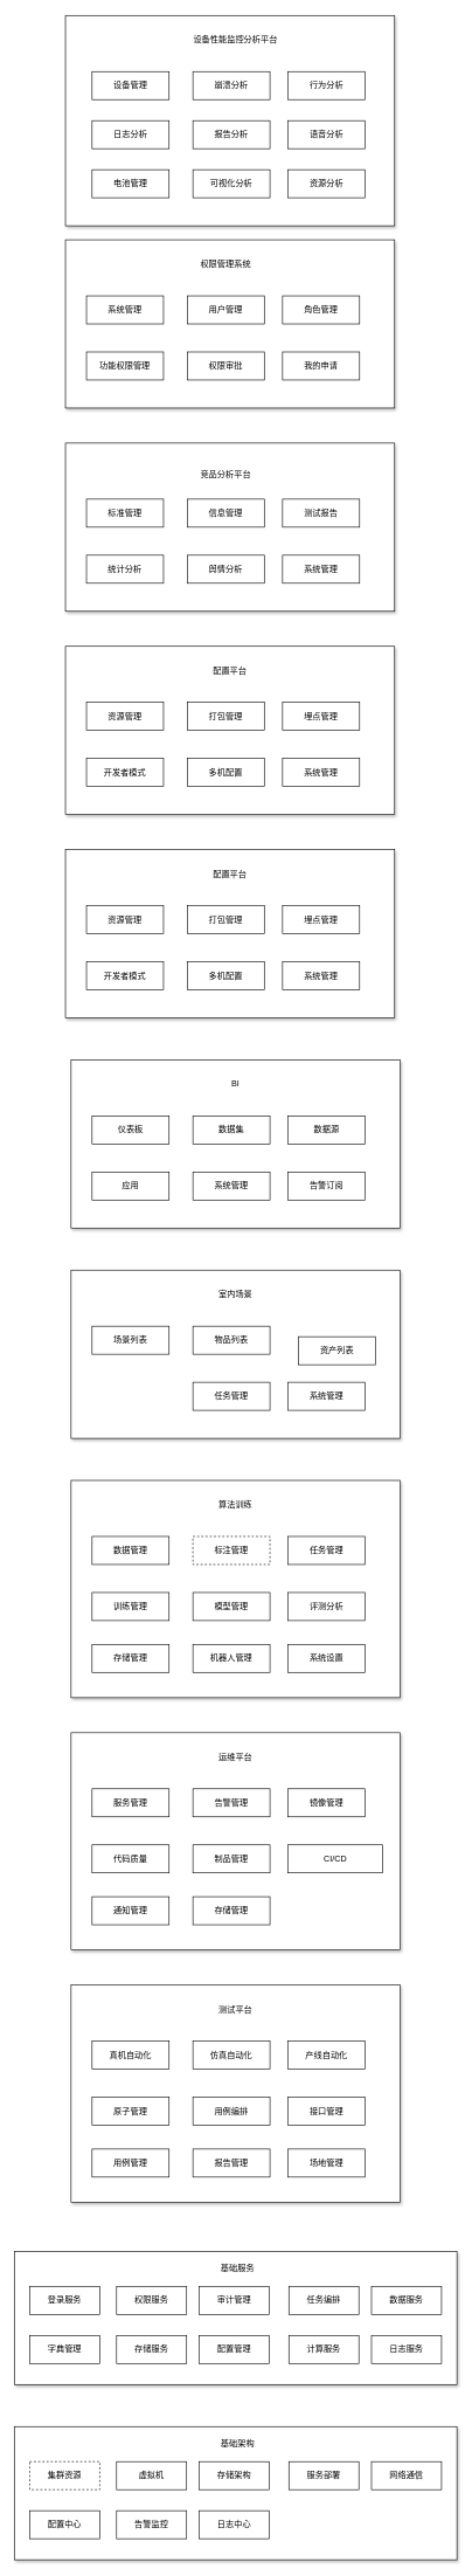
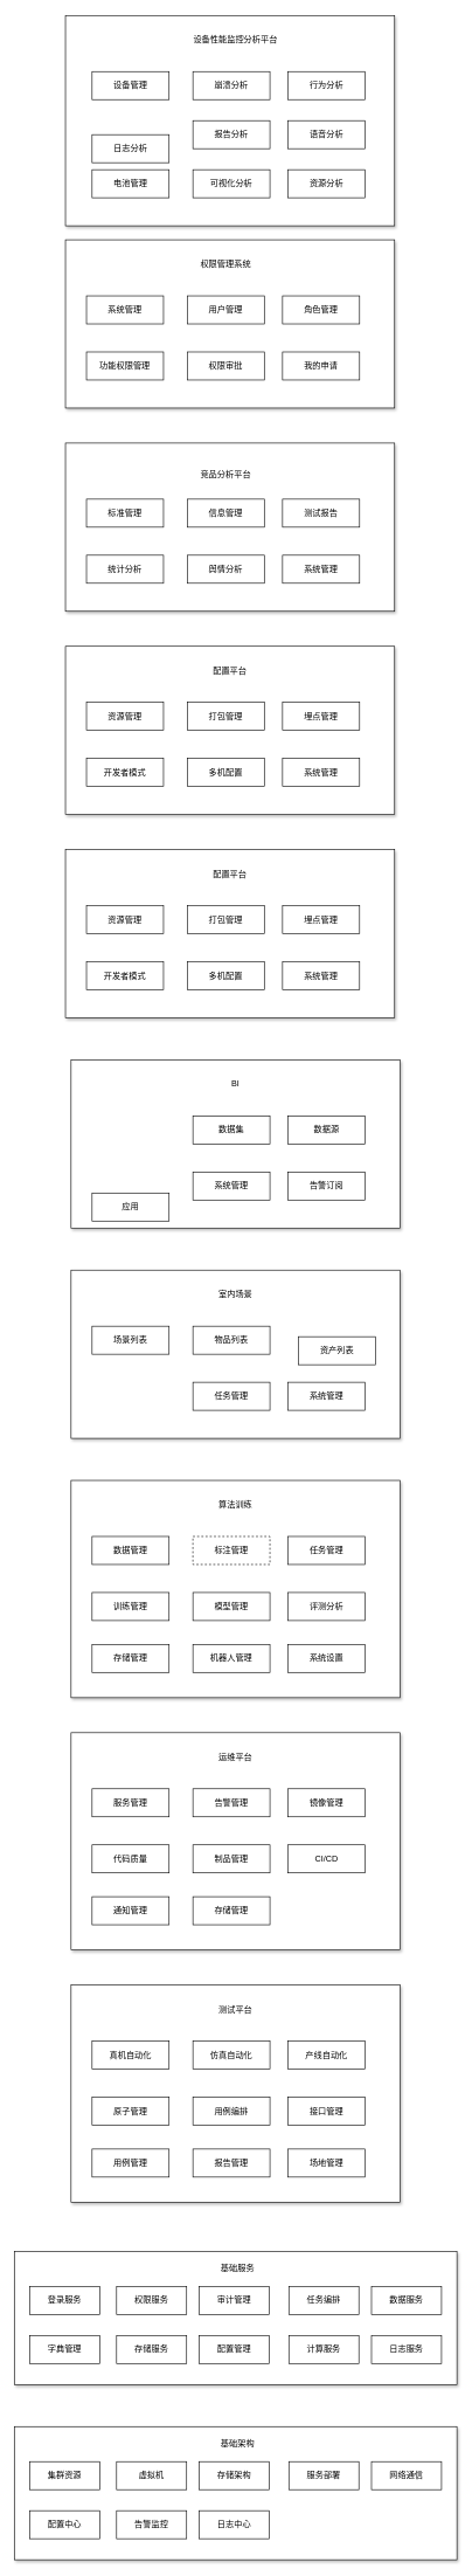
- <mxCell id="7" value="日志分析" style="rounded=0;whiteSpace=wrap;html=1;" vertex="1" parent="1"><mxGeometry x="131" y="170" width="110" height="40" as="geometry" /></mxCell>
+ <mxCell id="7" value="日志分析" style="rounded=0;whiteSpace=wrap;html=1;" vertex="1" parent="1"><mxGeometry x="131" y="190" width="110" height="40" as="geometry" /></mxCell>
- <mxCell id="46" value="仪表板" style="rounded=0;whiteSpace=wrap;html=1;" vertex="1" parent="1"><mxGeometry x="131" y="1590" width="110" height="40" as="geometry" /></mxCell>
- <mxCell id="50" value="应用" style="rounded=0;whiteSpace=wrap;html=1;" vertex="1" parent="1"><mxGeometry x="131" y="1670" width="110" height="40" as="geometry" /></mxCell>
+ <mxCell id="50" value="应用" style="rounded=0;whiteSpace=wrap;html=1;" vertex="1" parent="1"><mxGeometry x="131" y="1700" width="110" height="40" as="geometry" /></mxCell>
- <mxCell id="78" value="CI/CD" style="rounded=0;whiteSpace=wrap;html=1;" vertex="1" parent="1"><mxGeometry x="411" y="2630" width="135" height="40" as="geometry" /></mxCell>
+ <mxCell id="78" value="CI/CD" style="rounded=0;whiteSpace=wrap;html=1;" vertex="1" parent="1"><mxGeometry x="411" y="2630" width="110" height="40" as="geometry" /></mxCell>
- <mxCell id="106" value="集群资源" style="rounded=0;whiteSpace=wrap;html=1;dashed=1;" vertex="1" parent="1"><mxGeometry x="42" y="3510" width="100" height="40" as="geometry" /></mxCell>
+ <mxCell id="106" value="集群资源" style="rounded=0;whiteSpace=wrap;html=1;" vertex="1" parent="1"><mxGeometry x="42" y="3510" width="100" height="40" as="geometry" /></mxCell>
